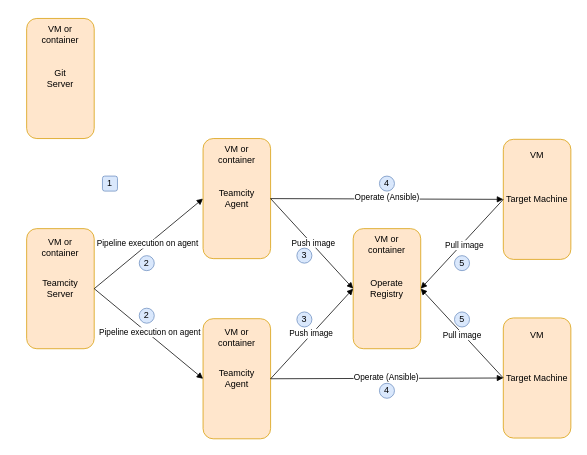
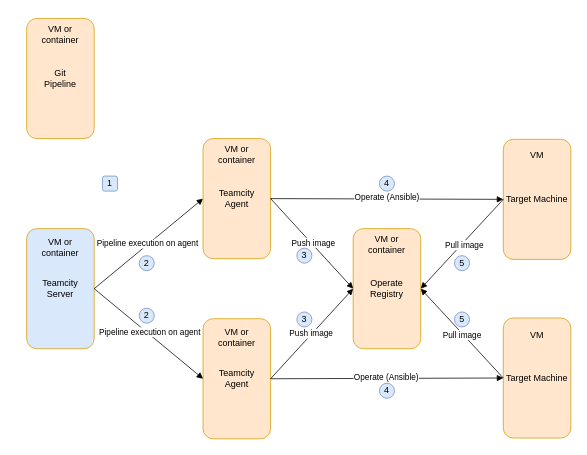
- <mxCell id="15" value="Git&lt;div&gt;Server&lt;/div&gt;" style="rounded=1;whiteSpace=wrap;html=1;fillColor=#ffe6cc;strokeColor=#d79b00;" vertex="1" parent="14"><mxGeometry width="90" height="160" as="geometry" /></mxCell>
+ <mxCell id="15" value="Git&lt;div&gt;Pipeline&lt;/div&gt;" style="rounded=1;whiteSpace=wrap;html=1;fillColor=#ffe6cc;strokeColor=#d79b00;" vertex="1" parent="14"><mxGeometry width="90" height="160" as="geometry" /></mxCell>
- <mxCell id="3" value="Teamcity&lt;div&gt;&lt;span style=&quot;background-color: initial;&quot;&gt;Server&lt;/span&gt;&lt;/div&gt;" style="rounded=1;whiteSpace=wrap;html=1;fillColor=#ffe6cc;strokeColor=#d79b00;" vertex="1" parent="2"><mxGeometry x="15" y="4" width="90" height="160" as="geometry" /></mxCell>
+ <mxCell id="3" value="Teamcity&lt;div&gt;&lt;span style=&quot;background-color: initial;&quot;&gt;Server&lt;/span&gt;&lt;/div&gt;" style="rounded=1;whiteSpace=wrap;html=1;fillColor=#dae8fc;strokeColor=#d79b00;" vertex="1" parent="2"><mxGeometry x="15" y="4" width="90" height="160" as="geometry" /></mxCell>
